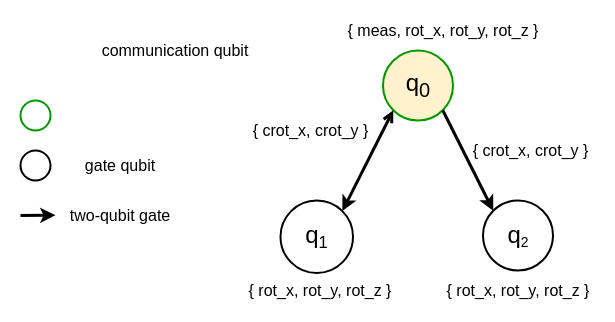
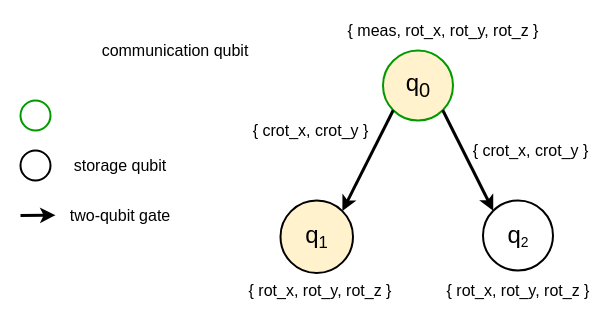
- <mxCell id="3" value="{ crot_x, crot_y }" style="rounded=0;orthogonalLoop=1;jettySize=auto;html=1;exitX=1;exitY=0;exitDx=0;exitDy=0;entryX=0;entryY=1;entryDx=0;entryDy=0;strokeWidth=3;fontSize=16;endArrow=open;endFill=0;startArrow=classic;startFill=1;" parent="1" source="4" target="2" edge="1"><mxGeometry x="0.02" y="65" relative="1" as="geometry"><mxPoint as="offset" /></mxGeometry></mxCell>
+ <mxCell id="3" value="{ crot_x, crot_y }" style="rounded=0;orthogonalLoop=1;jettySize=auto;html=1;exitX=1;exitY=0;exitDx=0;exitDy=0;entryX=0;entryY=1;entryDx=0;entryDy=0;strokeWidth=3;fontSize=16;endArrow=none;endFill=0;startArrow=classic;startFill=1;" parent="1" source="4" target="2" edge="1"><mxGeometry x="0.02" y="65" relative="1" as="geometry"><mxPoint as="offset" /></mxGeometry></mxCell>
- <mxCell id="13" value="gate qubit" style="text;html=1;strokeColor=none;fillColor=none;align=center;verticalAlign=middle;whiteSpace=wrap;rounded=0;fontSize=16;" parent="1" vertex="1"><mxGeometry x="30" y="155" width="180" height="20" as="geometry" /></mxCell>
+ <mxCell id="13" value="storage qubit" style="text;html=1;strokeColor=none;fillColor=none;align=center;verticalAlign=middle;whiteSpace=wrap;rounded=0;fontSize=16;" parent="1" vertex="1"><mxGeometry x="30" y="155" width="180" height="20" as="geometry" /></mxCell>
- <mxCell id="4" value="&lt;font style=&quot;font-size: 24px&quot;&gt;q&lt;/font&gt;&lt;font style=&quot;font-size: 20px&quot;&gt;&lt;sub&gt;1&lt;/sub&gt;&lt;/font&gt;" style="ellipse;whiteSpace=wrap;html=1;aspect=fixed;strokeWidth=2;" parent="1" vertex="1"><mxGeometry x="280" y="200" width="72.5" height="72.5" as="geometry" /></mxCell>
+ <mxCell id="4" value="&lt;font style=&quot;font-size: 24px&quot;&gt;q&lt;/font&gt;&lt;font style=&quot;font-size: 20px&quot;&gt;&lt;sub&gt;1&lt;/sub&gt;&lt;/font&gt;" style="ellipse;whiteSpace=wrap;html=1;aspect=fixed;strokeWidth=2;fillColor=#fff2cc;" parent="1" vertex="1"><mxGeometry x="280" y="200" width="72.5" height="72.5" as="geometry" /></mxCell>
